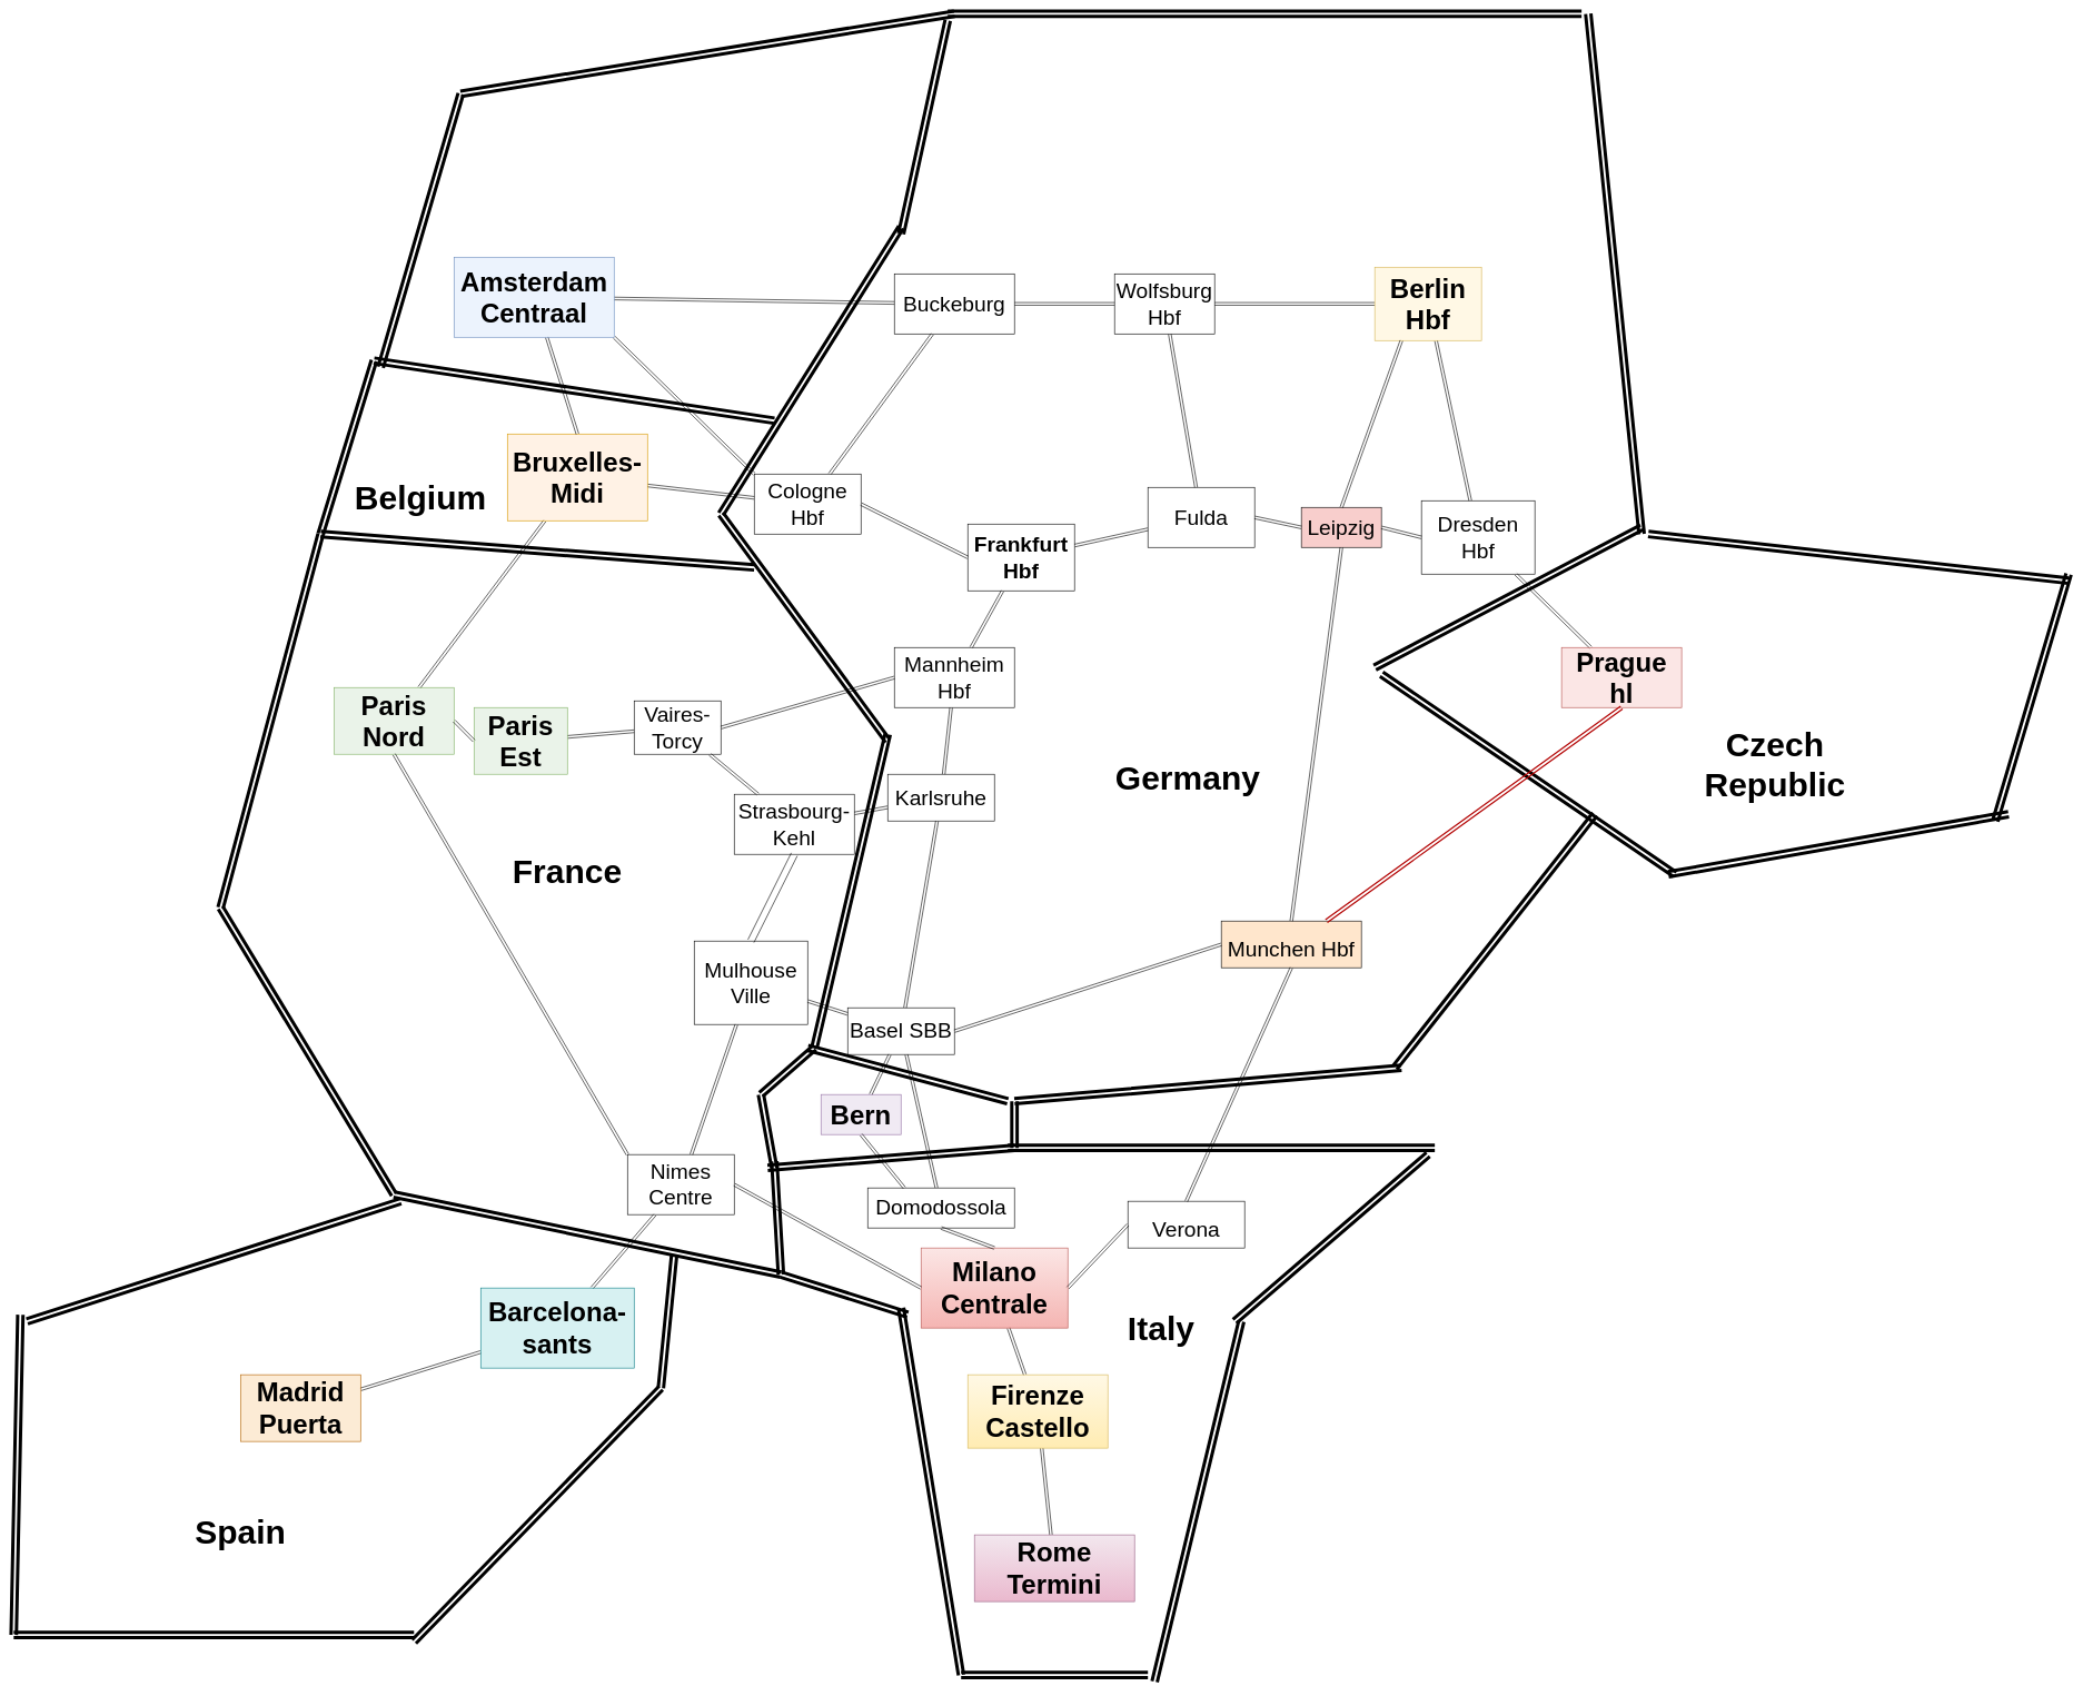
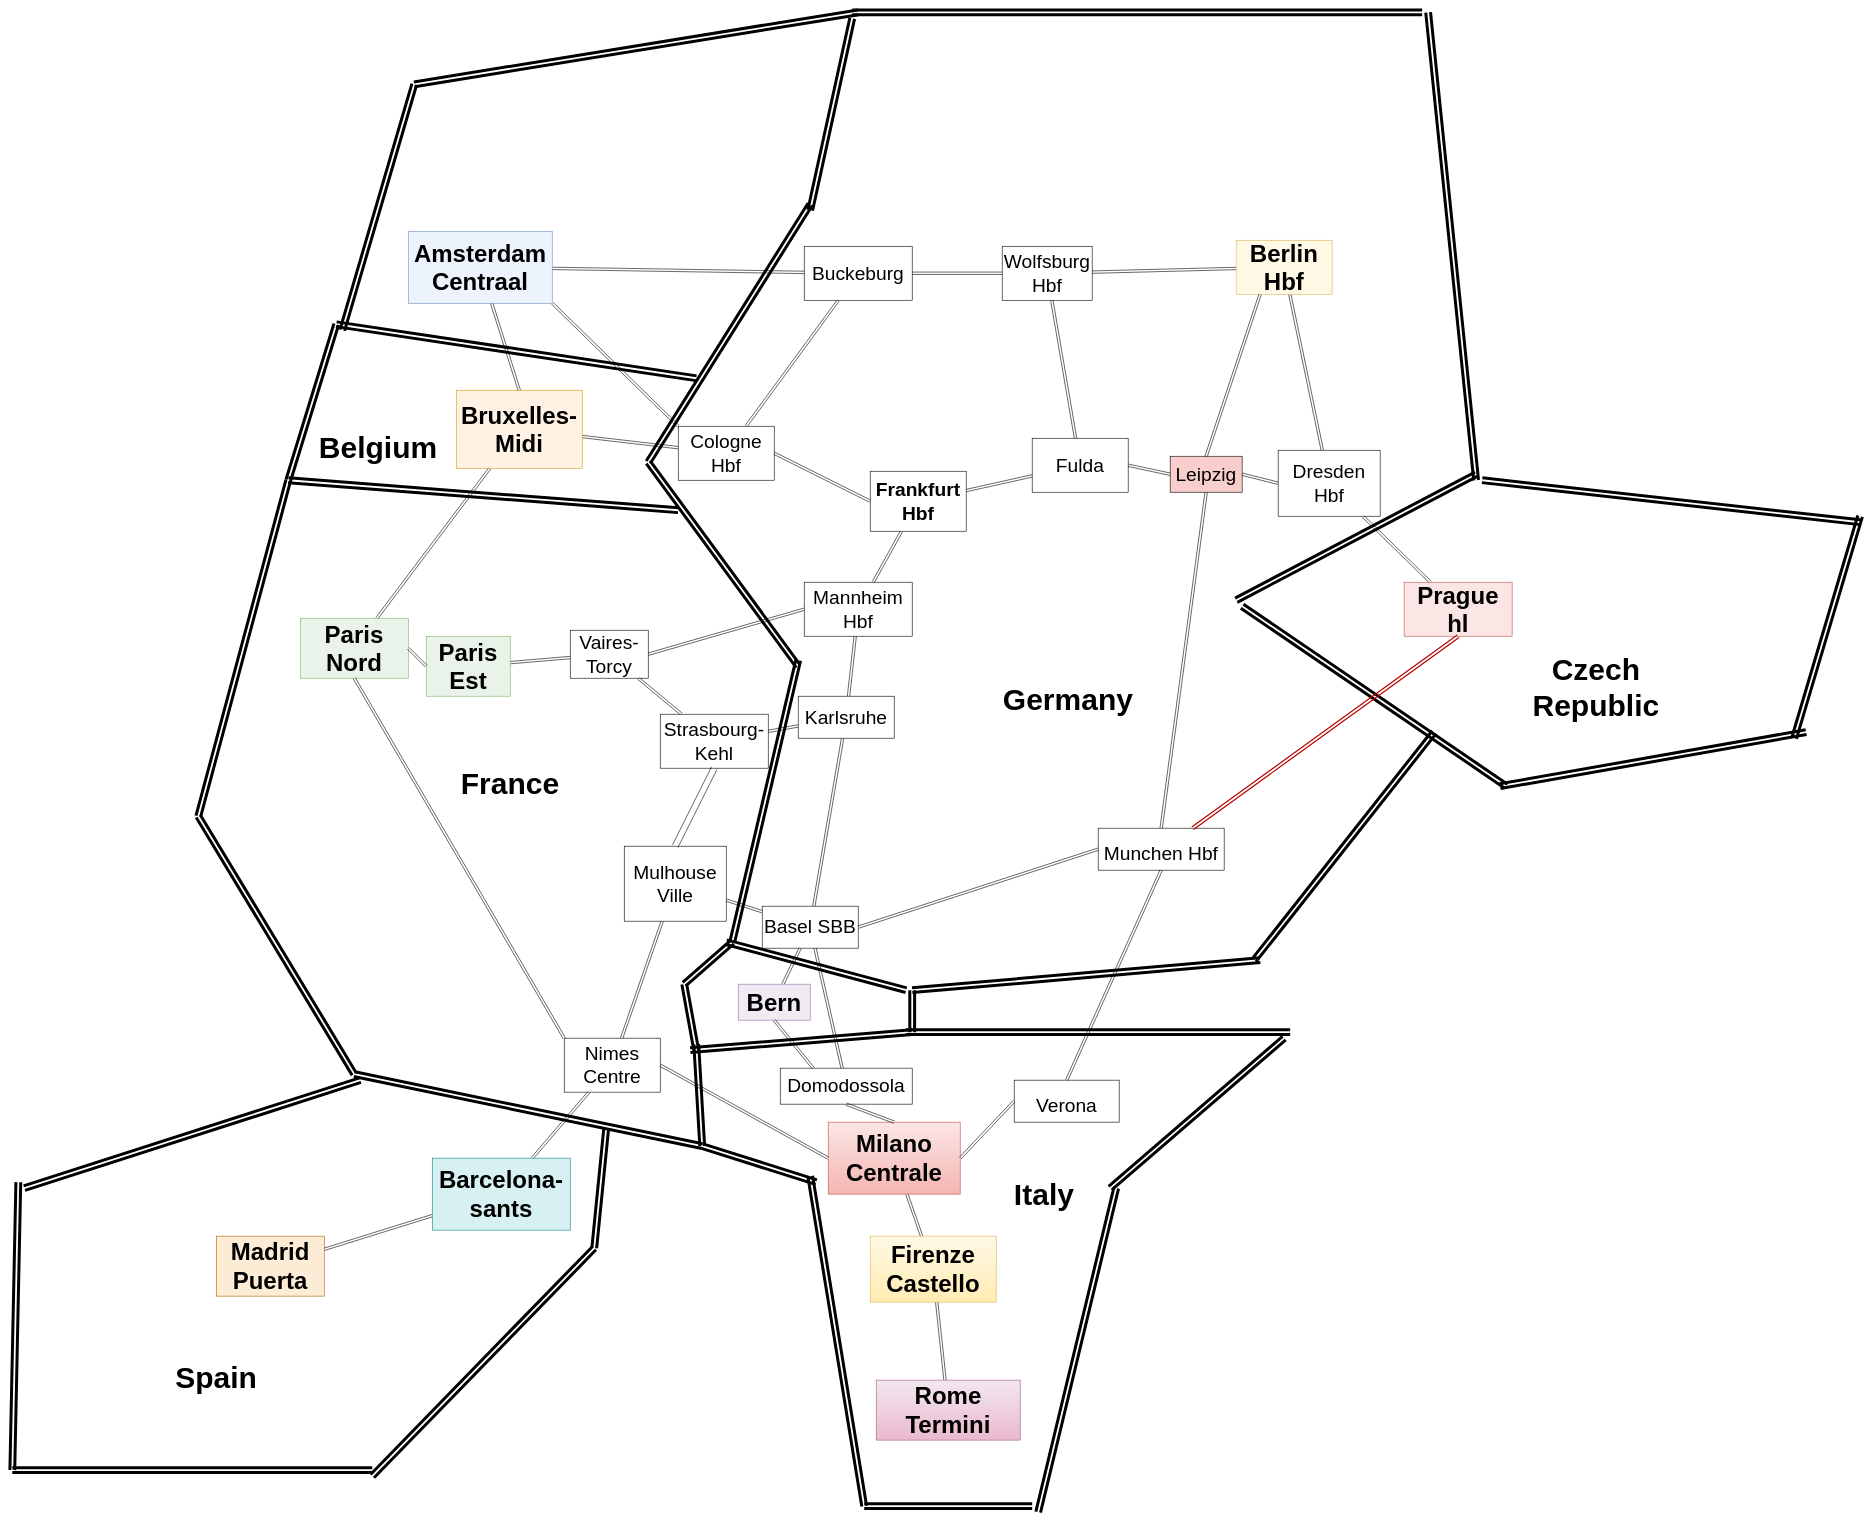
- <mxCell id="21" value="Berlin Hbf" style="whiteSpace=wrap;html=1;rounded=0;fontSize=40;fontStyle=1;fillColor=#fff2cc;strokeColor=#d6b656;arcSize=10;fillOpacity=50;" vertex="1" parent="1"><mxGeometry x="2060" y="400" width="160" height="110" as="geometry" /></mxCell>
+ <mxCell id="21" value="Berlin Hbf" style="whiteSpace=wrap;html=1;rounded=0;fontSize=40;fontStyle=1;fillColor=#fff2cc;strokeColor=#d6b656;arcSize=10;fillOpacity=50;" vertex="1" parent="1"><mxGeometry x="2060" y="400" width="160" height="90" as="geometry" /></mxCell>
- <mxCell id="111" value="&lt;font style=&quot;font-size: 32px;&quot;&gt;Munchen Hbf&lt;/font&gt;" style="rounded=0;whiteSpace=wrap;html=1;fontSize=50;fillColor=#ffe6cc;" vertex="1" parent="1"><mxGeometry x="1830" y="1380" width="210" height="70" as="geometry" /></mxCell>
+ <mxCell id="111" value="&lt;font style=&quot;font-size: 32px;&quot;&gt;Munchen Hbf&lt;/font&gt;" style="rounded=0;whiteSpace=wrap;html=1;fontSize=50;" vertex="1" parent="1"><mxGeometry x="1830" y="1380" width="210" height="70" as="geometry" /></mxCell>
